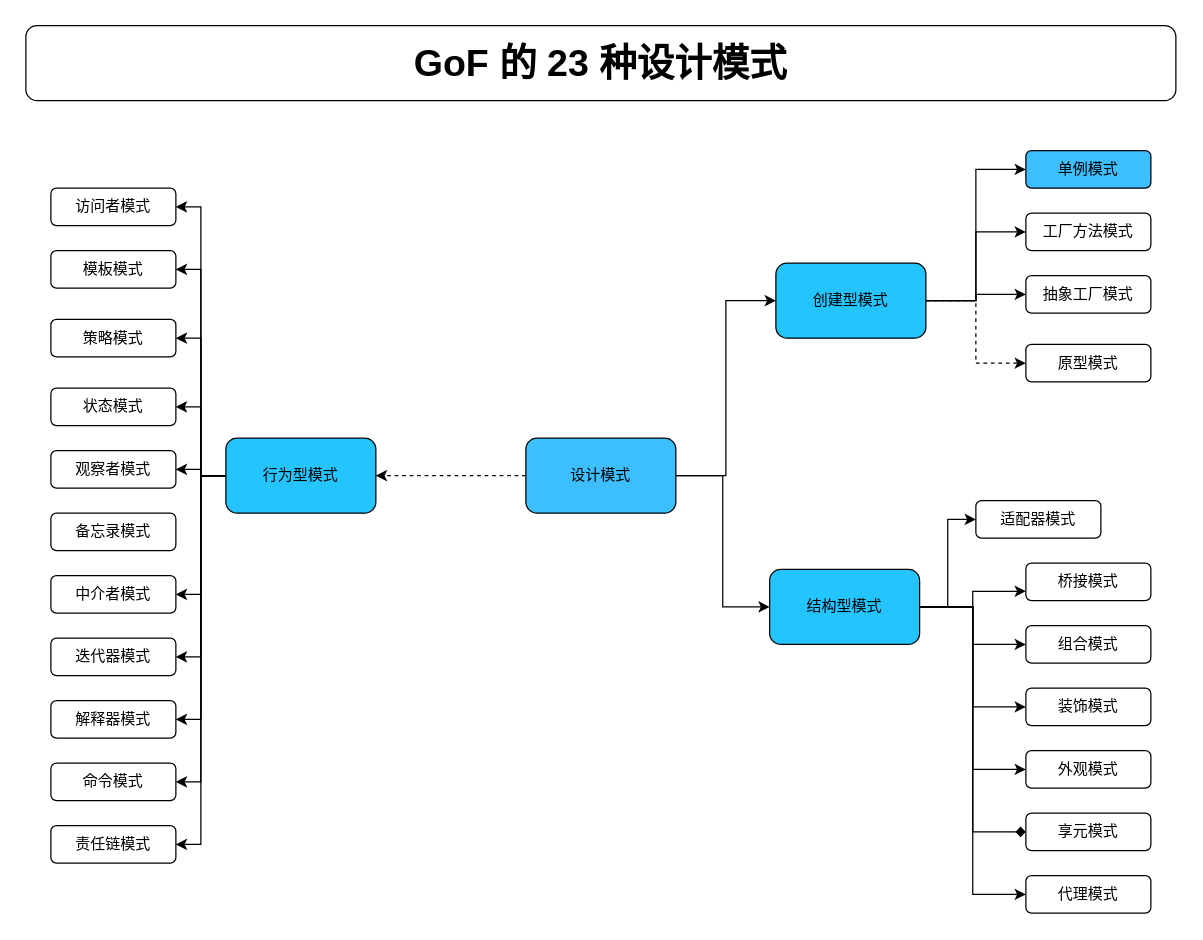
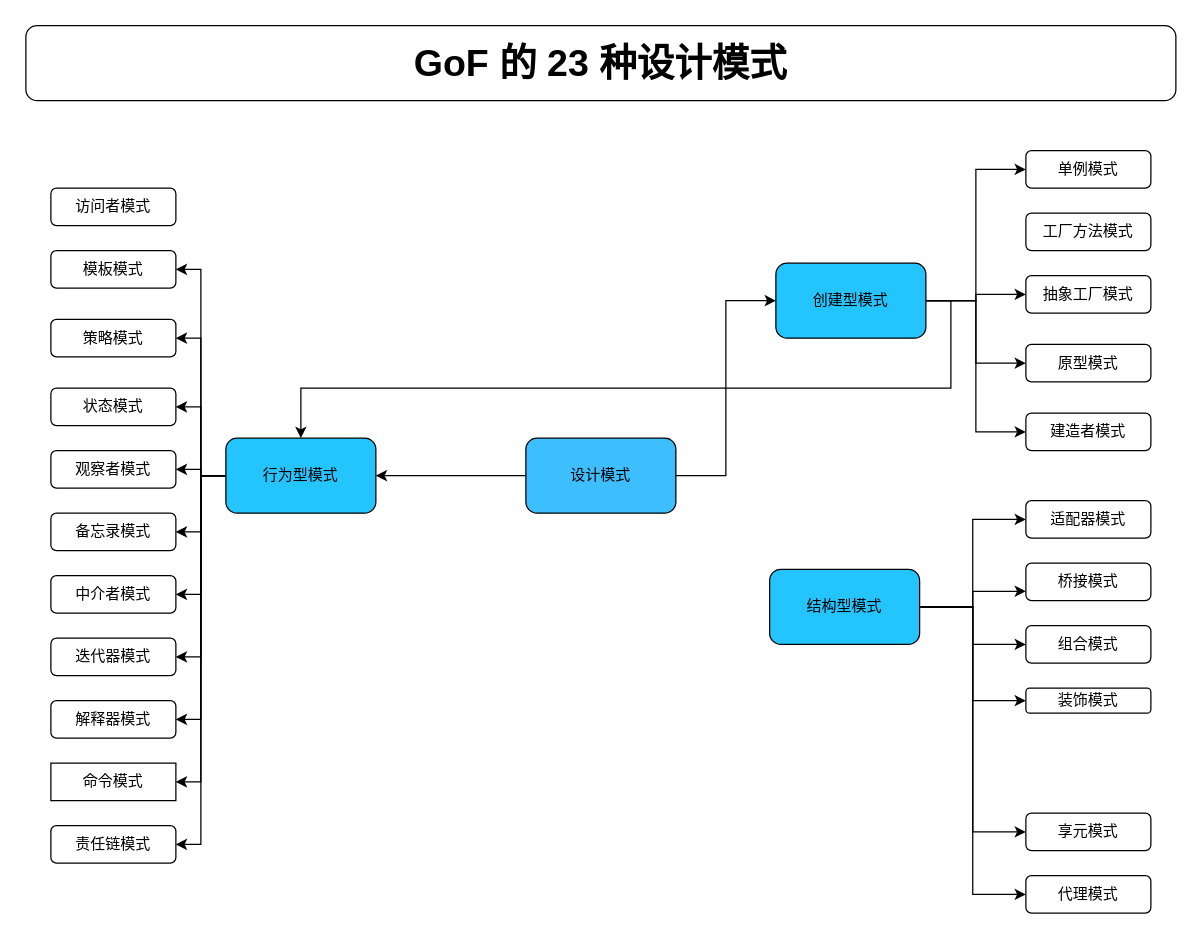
- <mxCell id="31" value="单例模式" style="rounded=1;whiteSpace=wrap;html=1;fillColor=#3dbeff;" vertex="1" parent="1"><mxGeometry x="820" y="120" width="100" height="30" as="geometry" /></mxCell>
+ <mxCell id="31" value="单例模式" style="rounded=1;whiteSpace=wrap;html=1;fillColor=#FFFFFF;" vertex="1" parent="1"><mxGeometry x="820" y="120" width="100" height="30" as="geometry" /></mxCell>
- <mxCell id="6" style="edgeStyle=orthogonalEdgeStyle;rounded=0;orthogonalLoop=1;jettySize=auto;html=1;exitX=0;exitY=0.5;exitDx=0;exitDy=0;entryX=1;entryY=0.5;entryDx=0;entryDy=0;" edge="1" parent="1" source="16" target="43"><mxGeometry relative="1" as="geometry" /></mxCell>
+ <mxCell id="6" style="edgeStyle=orthogonalEdgeStyle;rounded=0;orthogonalLoop=1;jettySize=auto;html=1;exitX=0;exitY=0.5;exitDx=0;exitDy=0;" edge="1" parent="1" source="16" target="49"><mxGeometry relative="1" as="geometry" /></mxCell>
- <mxCell id="18" style="edgeStyle=orthogonalEdgeStyle;rounded=0;orthogonalLoop=1;jettySize=auto;html=1;exitX=1;exitY=0.5;exitDx=0;exitDy=0;entryX=0;entryY=0.5;entryDx=0;entryDy=0;" edge="1" parent="1" source="22" target="32"><mxGeometry relative="1" as="geometry" /></mxCell>
+ <mxCell id="18" style="edgeStyle=orthogonalEdgeStyle;rounded=0;orthogonalLoop=1;jettySize=auto;html=1;exitX=1;exitY=0.5;exitDx=0;exitDy=0;" edge="1" parent="1" source="22" target="16"><mxGeometry relative="1" as="geometry" /></mxCell>
- <mxCell id="20" style="edgeStyle=orthogonalEdgeStyle;rounded=0;orthogonalLoop=1;jettySize=auto;html=1;exitX=1;exitY=0.5;exitDx=0;exitDy=0;entryX=0;entryY=0.5;entryDx=0;entryDy=0;dashed=1;" edge="1" parent="1" source="22" target="35"><mxGeometry relative="1" as="geometry" /></mxCell>
+ <mxCell id="20" style="edgeStyle=orthogonalEdgeStyle;rounded=0;orthogonalLoop=1;jettySize=auto;html=1;exitX=1;exitY=0.5;exitDx=0;exitDy=0;entryX=0;entryY=0.5;entryDx=0;entryDy=0;" edge="1" parent="1" source="22" target="35"><mxGeometry relative="1" as="geometry" /></mxCell>
+ <mxCell id="21" style="edgeStyle=orthogonalEdgeStyle;rounded=0;orthogonalLoop=1;jettySize=auto;html=1;exitX=1;exitY=0.5;exitDx=0;exitDy=0;entryX=0;entryY=0.5;entryDx=0;entryDy=0;" edge="1" parent="1" source="22" target="34"><mxGeometry relative="1" as="geometry" /></mxCell>
+ <mxCell id="34" value="建造者模式" style="rounded=1;whiteSpace=wrap;html=1;fillColor=#FFFFFF;" vertex="1" parent="1"><mxGeometry x="820" y="330" width="100" height="30" as="geometry" /></mxCell>
- <mxCell id="4" style="edgeStyle=orthogonalEdgeStyle;rounded=0;orthogonalLoop=1;jettySize=auto;html=1;exitX=0;exitY=0.5;exitDx=0;exitDy=0;entryX=1;entryY=0.5;entryDx=0;entryDy=0;dashed=1;" edge="1" parent="1" source="5" target="16"><mxGeometry relative="1" as="geometry" /></mxCell>
+ <mxCell id="4" style="edgeStyle=orthogonalEdgeStyle;rounded=0;orthogonalLoop=1;jettySize=auto;html=1;exitX=0;exitY=0.5;exitDx=0;exitDy=0;entryX=1;entryY=0.5;entryDx=0;entryDy=0;" edge="1" parent="1" source="5" target="16"><mxGeometry relative="1" as="geometry" /></mxCell>
- <mxCell id="36" value="适配器模式" style="rounded=1;whiteSpace=wrap;html=1;fillColor=#FFFFFF;" vertex="1" parent="1"><mxGeometry x="780" y="400" width="100" height="30" as="geometry" /></mxCell>
+ <mxCell id="36" value="适配器模式" style="rounded=1;whiteSpace=wrap;html=1;fillColor=#FFFFFF;" vertex="1" parent="1"><mxGeometry x="820" y="400" width="100" height="30" as="geometry" /></mxCell>
- <mxCell id="3" style="edgeStyle=orthogonalEdgeStyle;rounded=0;orthogonalLoop=1;jettySize=auto;html=1;exitX=1;exitY=0.5;exitDx=0;exitDy=0;entryX=0;entryY=0.5;entryDx=0;entryDy=0;" edge="1" parent="1" source="5" target="30"><mxGeometry relative="1" as="geometry" /></mxCell>
- <mxCell id="39" value="装饰模式" style="rounded=1;whiteSpace=wrap;html=1;fillColor=#FFFFFF;" vertex="1" parent="1"><mxGeometry x="820" y="550" width="100" height="30" as="geometry" /></mxCell>
+ <mxCell id="39" value="装饰模式" style="rounded=1;whiteSpace=wrap;html=1;fillColor=#FFFFFF;" vertex="1" parent="1"><mxGeometry x="820" y="550" width="100" height="20" as="geometry" /></mxCell>
- <mxCell id="27" style="edgeStyle=orthogonalEdgeStyle;rounded=0;orthogonalLoop=1;jettySize=auto;html=1;exitX=1;exitY=0.5;exitDx=0;exitDy=0;entryX=0;entryY=0.5;entryDx=0;entryDy=0;" edge="1" parent="1" source="30" target="40"><mxGeometry relative="1" as="geometry" /></mxCell>
- <mxCell id="40" value="外观模式" style="rounded=1;whiteSpace=wrap;html=1;fillColor=#FFFFFF;" vertex="1" parent="1"><mxGeometry x="820" y="600" width="100" height="30" as="geometry" /></mxCell>
- <mxCell id="44" value="命令模式" style="rounded=1;whiteSpace=wrap;html=1;fillColor=#FFFFFF;" vertex="1" parent="1"><mxGeometry x="40" y="610" width="100" height="30" as="geometry" /></mxCell>
+ <mxCell id="44" value="命令模式" style="whiteSpace=wrap;html=1;fillColor=#FFFFFF;rounded=0;" vertex="1" parent="1"><mxGeometry x="40" y="610" width="100" height="30" as="geometry" /></mxCell>
- <mxCell id="28" style="edgeStyle=orthogonalEdgeStyle;rounded=0;orthogonalLoop=1;jettySize=auto;html=1;exitX=1;exitY=0.5;exitDx=0;exitDy=0;entryX=0;entryY=0.5;entryDx=0;entryDy=0;endArrow=diamond;" edge="1" parent="1" source="30" target="41"><mxGeometry relative="1" as="geometry" /></mxCell>
+ <mxCell id="28" style="edgeStyle=orthogonalEdgeStyle;rounded=0;orthogonalLoop=1;jettySize=auto;html=1;exitX=1;exitY=0.5;exitDx=0;exitDy=0;entryX=0;entryY=0.5;entryDx=0;entryDy=0;" edge="1" parent="1" source="30" target="41"><mxGeometry relative="1" as="geometry" /></mxCell>
